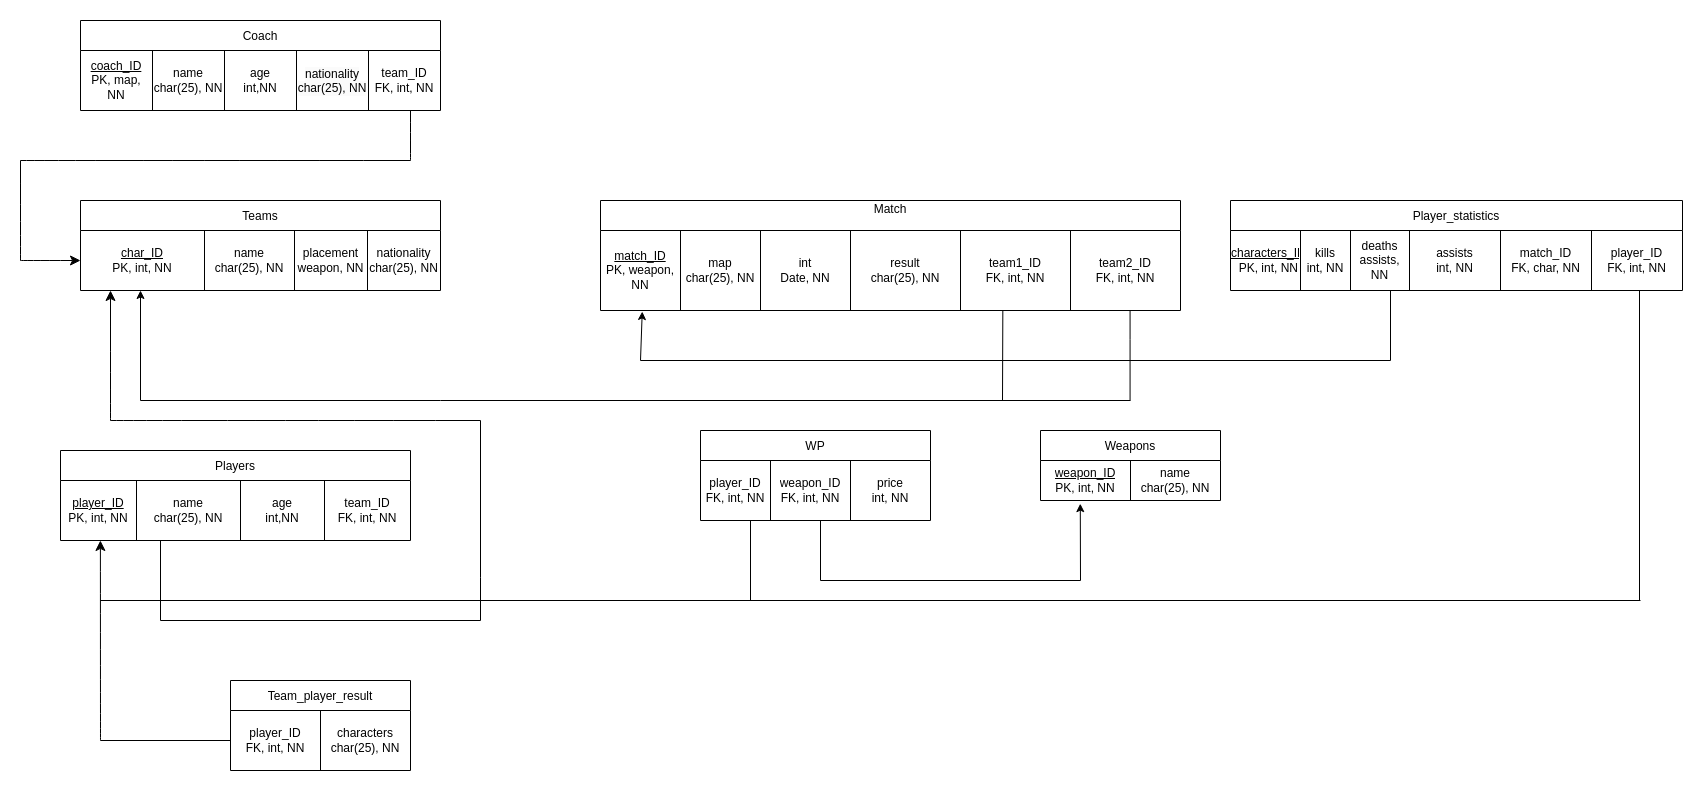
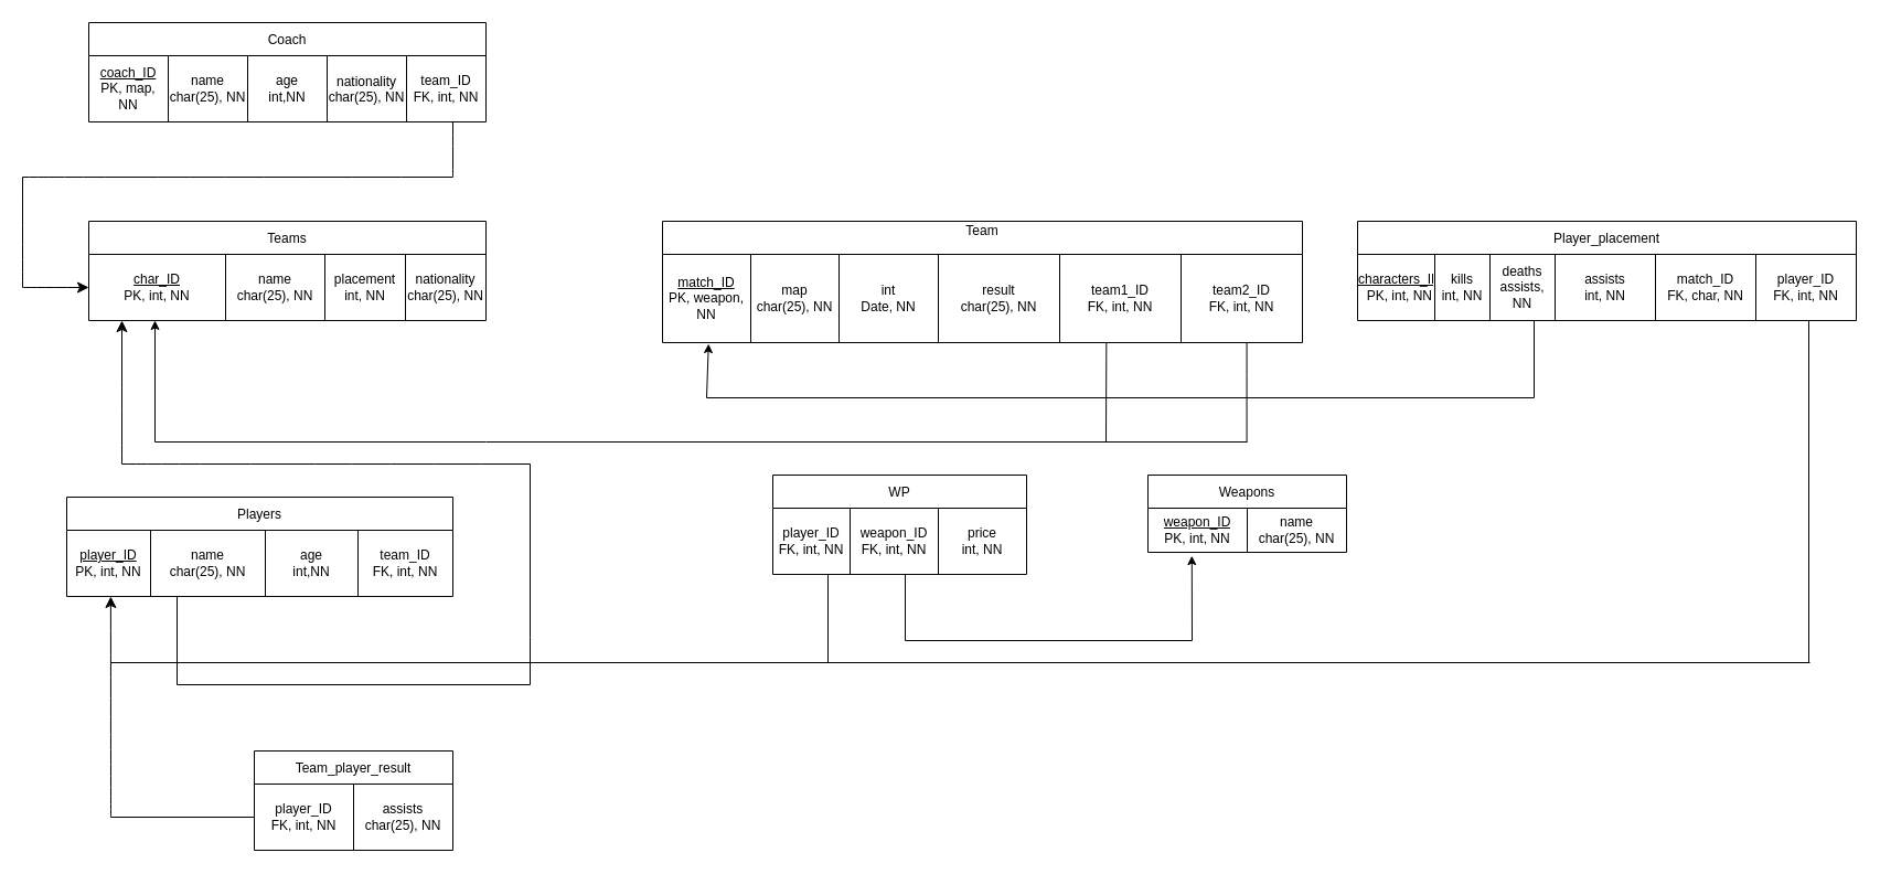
- <mxCell id="32" value="Match&#10;" style="shape=table;startSize=30;container=1;collapsible=0;childLayout=tableLayout;" parent="1" vertex="1"><mxGeometry x="600" y="200" width="580" height="110" as="geometry" /></mxCell>
+ <mxCell id="32" value="Team&#10;" style="shape=table;startSize=30;container=1;collapsible=0;childLayout=tableLayout;" parent="1" vertex="1"><mxGeometry x="600" y="200" width="580" height="110" as="geometry" /></mxCell>
- <mxCell id="24" value="Player_statistics" style="shape=table;startSize=30;container=1;collapsible=0;childLayout=tableLayout;" parent="1" vertex="1"><mxGeometry x="1230" y="200" width="452" height="90" as="geometry" /></mxCell>
+ <mxCell id="24" value="Player_placement" style="shape=table;startSize=30;container=1;collapsible=0;childLayout=tableLayout;" parent="1" vertex="1"><mxGeometry x="1230" y="200" width="452" height="90" as="geometry" /></mxCell>
- <mxCell id="6" value="placement&lt;div&gt;weapon, NN&lt;/div&gt;" style="shape=partialRectangle;html=1;whiteSpace=wrap;connectable=0;strokeColor=inherit;overflow=hidden;fillColor=none;top=0;left=0;bottom=0;right=0;pointerEvents=1;" parent="3" vertex="1"><mxGeometry x="214" width="73" height="60" as="geometry"><mxRectangle width="73" height="60" as="alternateBounds" /></mxGeometry></mxCell>
+ <mxCell id="6" value="placement&lt;div&gt;int, NN&lt;/div&gt;" style="shape=partialRectangle;html=1;whiteSpace=wrap;connectable=0;strokeColor=inherit;overflow=hidden;fillColor=none;top=0;left=0;bottom=0;right=0;pointerEvents=1;" parent="3" vertex="1"><mxGeometry x="214" width="73" height="60" as="geometry"><mxRectangle width="73" height="60" as="alternateBounds" /></mxGeometry></mxCell>
- <mxCell id="11" value="&lt;div&gt;&lt;span style=&quot;background-color: initial;&quot;&gt;characters&lt;/span&gt;&lt;/div&gt;&lt;div&gt;&lt;span style=&quot;background-color: initial;&quot;&gt;char(25), NN&lt;/span&gt;&lt;br&gt;&lt;/div&gt;" style="shape=partialRectangle;html=1;whiteSpace=wrap;connectable=0;strokeColor=inherit;overflow=hidden;fillColor=none;top=0;left=0;bottom=0;right=0;pointerEvents=1;" parent="9" vertex="1"><mxGeometry x="90" width="90" height="60" as="geometry"><mxRectangle width="90" height="60" as="alternateBounds" /></mxGeometry></mxCell>
+ <mxCell id="11" value="&lt;div&gt;&lt;span style=&quot;background-color: initial;&quot;&gt;assists&lt;/span&gt;&lt;/div&gt;&lt;div&gt;&lt;span style=&quot;background-color: initial;&quot;&gt;char(25), NN&lt;/span&gt;&lt;br&gt;&lt;/div&gt;" style="shape=partialRectangle;html=1;whiteSpace=wrap;connectable=0;strokeColor=inherit;overflow=hidden;fillColor=none;top=0;left=0;bottom=0;right=0;pointerEvents=1;" parent="9" vertex="1"><mxGeometry x="90" width="90" height="60" as="geometry"><mxRectangle width="90" height="60" as="alternateBounds" /></mxGeometry></mxCell>
